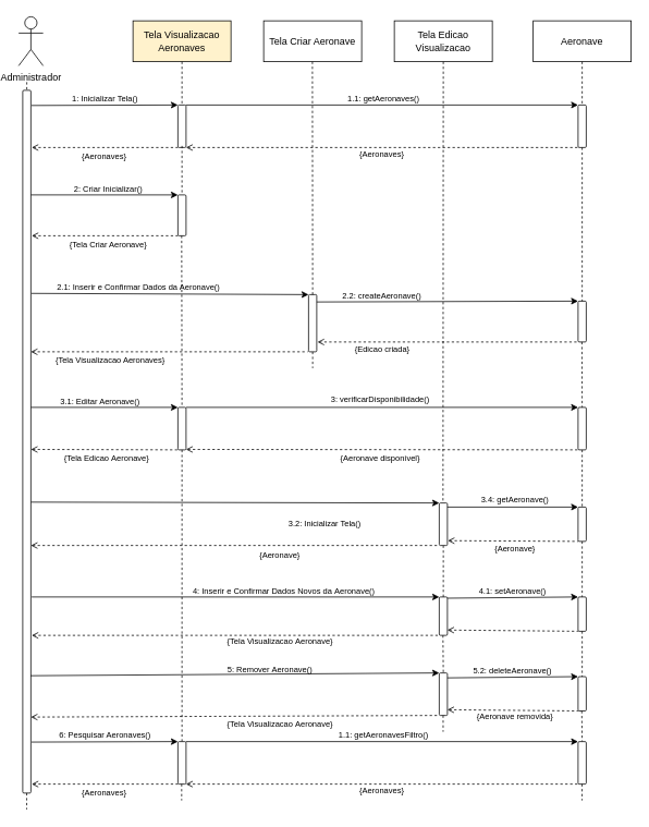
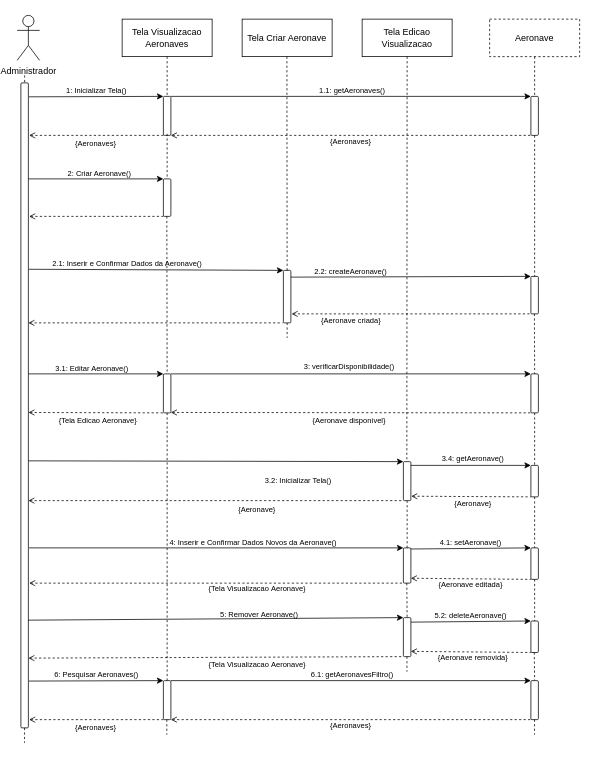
- <mxCell id="3" value="Tela Visualizacao Aeronaves" style="rounded=0;whiteSpace=wrap;html=1;fillColor=#fff2cc;" parent="1" vertex="1"><mxGeometry x="160" y="25" width="120" height="50" as="geometry" /></mxCell>
+ <mxCell id="3" value="Tela Visualizacao Aeronaves" style="rounded=0;whiteSpace=wrap;html=1;" parent="1" vertex="1"><mxGeometry x="160" y="25" width="120" height="50" as="geometry" /></mxCell>
- <mxCell id="4" value="Aeronave" style="rounded=0;whiteSpace=wrap;html=1;" parent="1" vertex="1"><mxGeometry x="650" y="25" width="120" height="50" as="geometry" /></mxCell>
+ <mxCell id="4" value="Aeronave" style="rounded=0;whiteSpace=wrap;html=1;dashed=1;" parent="1" vertex="1"><mxGeometry x="650" y="25" width="120" height="50" as="geometry" /></mxCell>
- <mxCell id="10" value="&lt;font&gt;2: Criar Inicializar()&lt;/font&gt;" style="text;html=1;align=center;verticalAlign=middle;whiteSpace=wrap;rounded=0;fontSize=10;" parent="1" vertex="1"><mxGeometry x="60" y="220" width="140" height="20" as="geometry" /></mxCell>
+ <mxCell id="10" value="&lt;font&gt;2: Criar Aeronave()&lt;/font&gt;" style="text;html=1;align=center;verticalAlign=middle;whiteSpace=wrap;rounded=0;fontSize=10;" parent="1" vertex="1"><mxGeometry x="60" y="220" width="140" height="20" as="geometry" /></mxCell>
- <mxCell id="14" value="{Tela Criar Aeronave}" style="text;html=1;align=center;verticalAlign=middle;whiteSpace=wrap;rounded=0;fontSize=10;" parent="1" vertex="1"><mxGeometry x="55" y="288" width="150" height="20" as="geometry" /></mxCell>
- <mxCell id="81" value="{Edicao criada}" style="text;html=1;align=center;verticalAlign=middle;whiteSpace=wrap;rounded=0;fontSize=10;" parent="1" vertex="1"><mxGeometry x="387.5" y="417" width="155" height="20" as="geometry" /></mxCell>
+ <mxCell id="81" value="{Aeronave criada}" style="text;html=1;align=center;verticalAlign=middle;whiteSpace=wrap;rounded=0;fontSize=10;" parent="1" vertex="1"><mxGeometry x="387.5" y="417" width="155" height="20" as="geometry" /></mxCell>
- <mxCell id="24" value="{Tela Visualizacao Aeronaves}" style="text;html=1;align=center;verticalAlign=middle;whiteSpace=wrap;rounded=0;fontSize=10;" parent="1" vertex="1"><mxGeometry x="55" y="430" width="155" height="20" as="geometry" /></mxCell>
- <mxCell id="53" value="&lt;font&gt;4: Inserir e Confirmar Dados Novos da&amp;nbsp;&lt;/font&gt;&lt;font&gt;Aeronave&lt;/font&gt;&lt;font&gt;()&lt;/font&gt;" style="text;html=1;align=center;verticalAlign=middle;whiteSpace=wrap;rounded=0;fontSize=10;" parent="1" vertex="1"><mxGeometry x="220" y="713" width="250" height="20" as="geometry" /></mxCell>
+ <mxCell id="53" value="&lt;font&gt;4: Inserir e Confirmar Dados Novos da&amp;nbsp;&lt;/font&gt;&lt;font&gt;Aeronave&lt;/font&gt;&lt;font&gt;()&lt;/font&gt;" style="text;html=1;align=center;verticalAlign=middle;whiteSpace=wrap;rounded=0;fontSize=10;" parent="1" vertex="1"><mxGeometry x="210" y="713" width="250" height="20" as="geometry" /></mxCell>
+ <mxCell id="74" value="{&lt;font&gt;Aeronave&lt;/font&gt; editada}" style="text;html=1;align=center;verticalAlign=middle;whiteSpace=wrap;rounded=0;fontSize=10;" parent="1" vertex="1"><mxGeometry x="560" y="769" width="130" height="20" as="geometry" /></mxCell>
- <mxCell id="62" value="&lt;font&gt;5: Remover&amp;nbsp;&lt;/font&gt;&lt;font&gt;Aeronave&lt;/font&gt;&lt;font&gt;()&lt;/font&gt;" style="text;html=1;align=center;verticalAlign=middle;whiteSpace=wrap;rounded=0;fontSize=10;" parent="1" vertex="1"><mxGeometry x="203" y="807.5" width="250" height="20" as="geometry" /></mxCell>
+ <mxCell id="62" value="&lt;font&gt;5: Remover&amp;nbsp;&lt;/font&gt;&lt;font&gt;Aeronave&lt;/font&gt;&lt;font&gt;()&lt;/font&gt;" style="text;html=1;align=center;verticalAlign=middle;whiteSpace=wrap;rounded=0;fontSize=10;" parent="1" vertex="1"><mxGeometry x="218" y="807.5" width="250" height="20" as="geometry" /></mxCell>
- <mxCell id="95" value="&lt;font&gt;1.1: getAeronavesFiltro()&lt;/font&gt;" style="text;html=1;align=center;verticalAlign=middle;whiteSpace=wrap;rounded=0;fontSize=10;" parent="1" vertex="1"><mxGeometry x="387" y="889" width="160" height="20" as="geometry" /></mxCell>
+ <mxCell id="95" value="&lt;font&gt;6.1: getAeronavesFiltro()&lt;/font&gt;" style="text;html=1;align=center;verticalAlign=middle;whiteSpace=wrap;rounded=0;fontSize=10;" parent="1" vertex="1"><mxGeometry x="387" y="889" width="160" height="20" as="geometry" /></mxCell>
